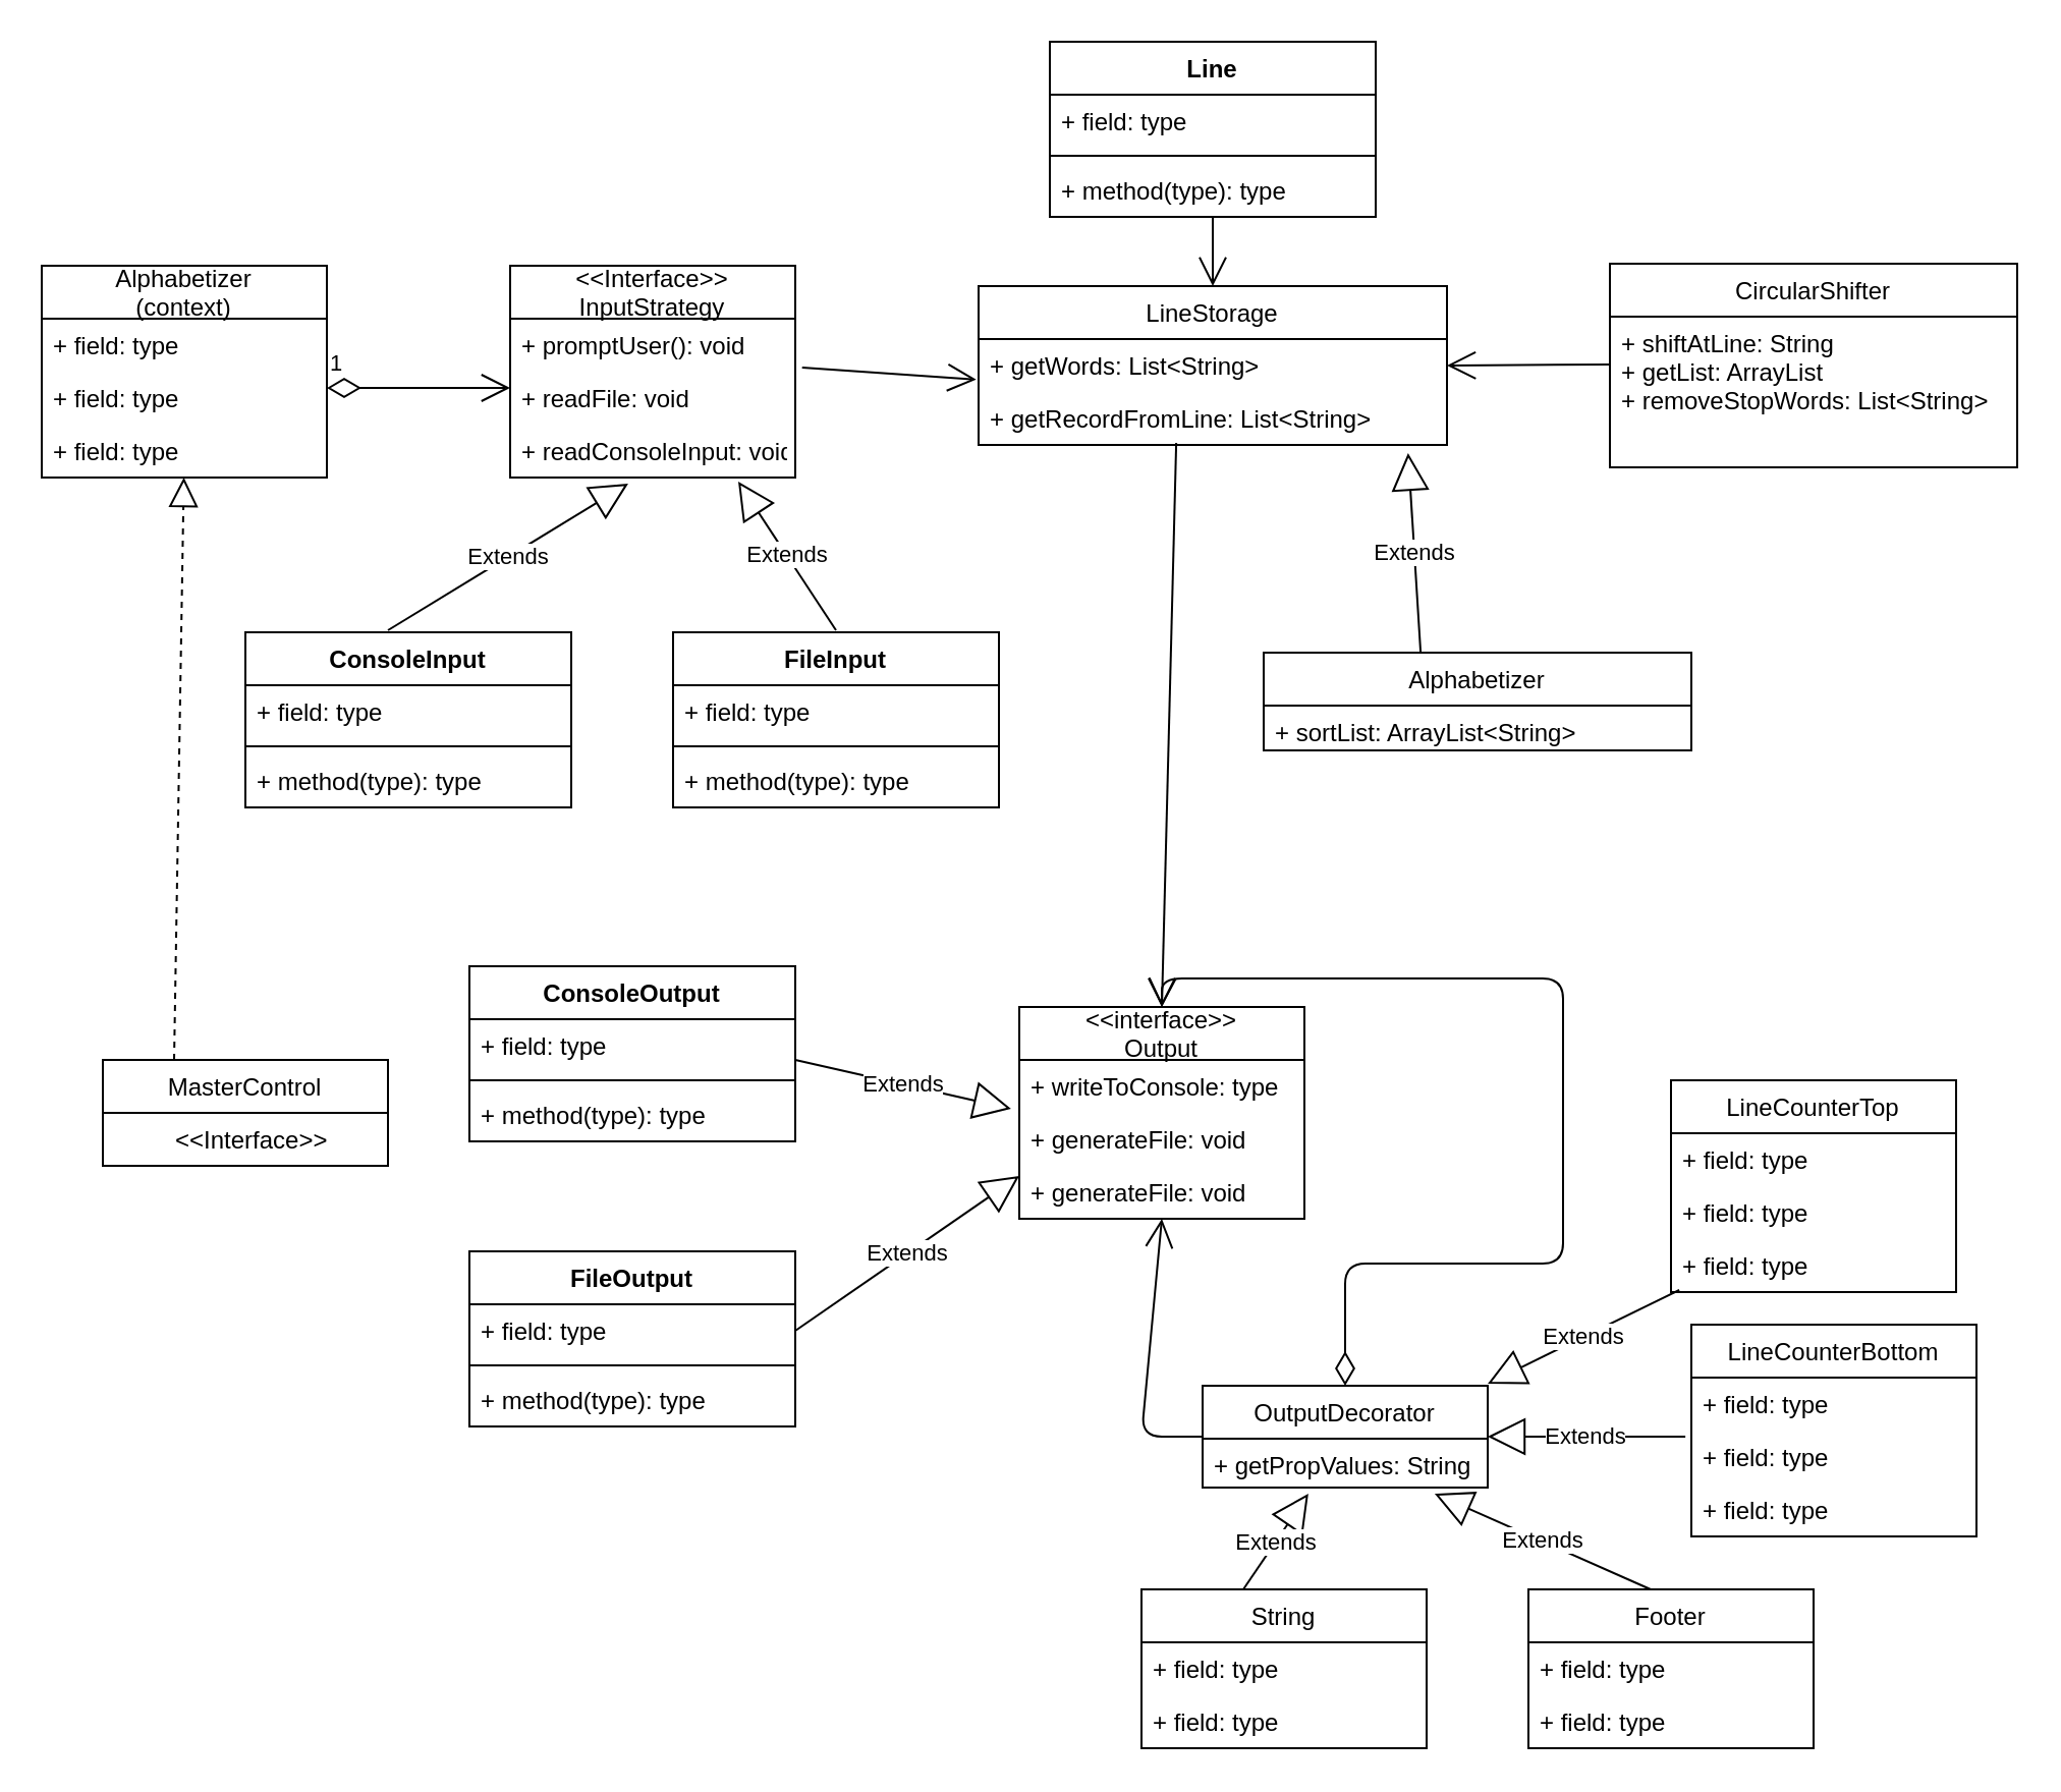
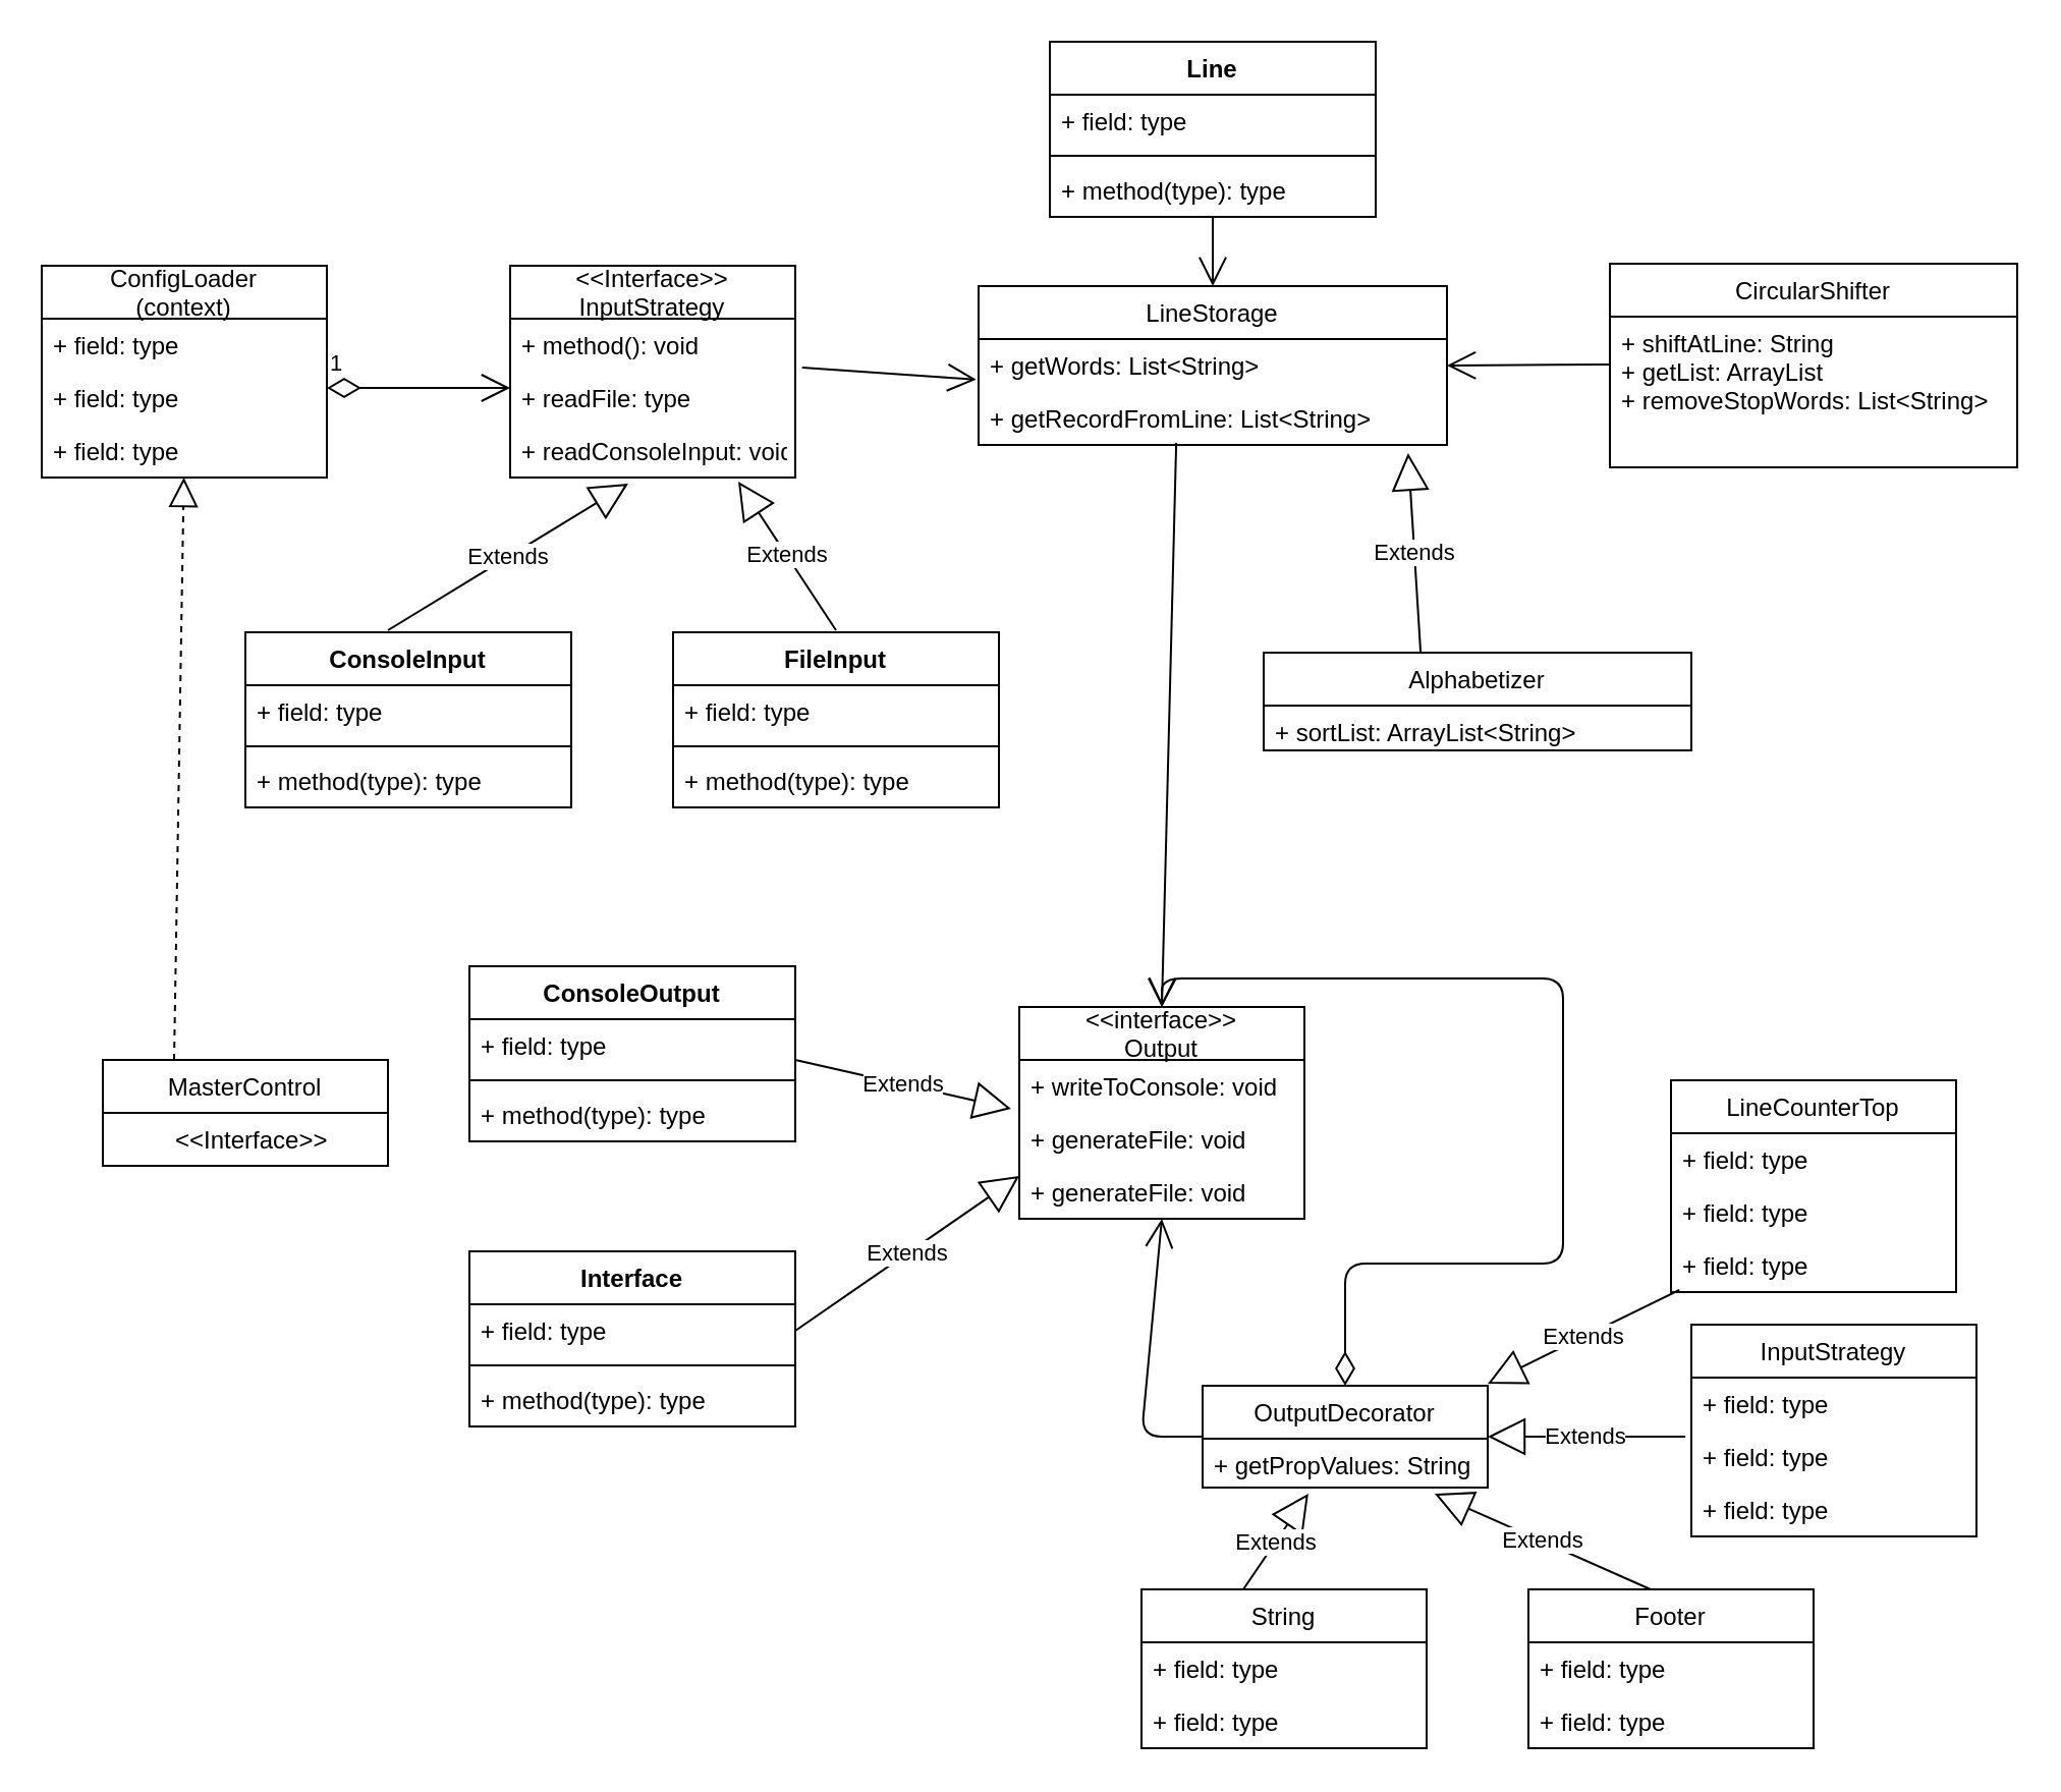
- <mxCell id="33" value="Alphabetizer&#10;(context)" style="swimlane;fontStyle=0;childLayout=stackLayout;horizontal=1;startSize=26;fillColor=none;horizontalStack=0;resizeParent=1;resizeParentMax=0;resizeLast=0;collapsible=1;marginBottom=0;" parent="1" vertex="1"><mxGeometry x="20" y="130" width="140" height="104" as="geometry" /></mxCell>
+ <mxCell id="33" value="ConfigLoader&#10;(context)" style="swimlane;fontStyle=0;childLayout=stackLayout;horizontal=1;startSize=26;fillColor=none;horizontalStack=0;resizeParent=1;resizeParentMax=0;resizeLast=0;collapsible=1;marginBottom=0;" parent="1" vertex="1"><mxGeometry x="20" y="130" width="140" height="104" as="geometry" /></mxCell>
- <mxCell id="6" value="+ promptUser(): void" style="text;strokeColor=none;fillColor=none;align=left;verticalAlign=top;spacingLeft=4;spacingRight=4;overflow=hidden;rotatable=0;points=[[0,0.5],[1,0.5]];portConstraint=eastwest;" parent="5" vertex="1"><mxGeometry y="26" width="140" height="26" as="geometry" /></mxCell>
+ <mxCell id="6" value="+ method(): void" style="text;strokeColor=none;fillColor=none;align=left;verticalAlign=top;spacingLeft=4;spacingRight=4;overflow=hidden;rotatable=0;points=[[0,0.5],[1,0.5]];portConstraint=eastwest;" parent="5" vertex="1"><mxGeometry y="26" width="140" height="26" as="geometry" /></mxCell>
- <mxCell id="7" value="+ readFile: void" style="text;strokeColor=none;fillColor=none;align=left;verticalAlign=top;spacingLeft=4;spacingRight=4;overflow=hidden;rotatable=0;points=[[0,0.5],[1,0.5]];portConstraint=eastwest;" parent="5" vertex="1"><mxGeometry y="52" width="140" height="26" as="geometry" /></mxCell>
+ <mxCell id="7" value="+ readFile: type" style="text;strokeColor=none;fillColor=none;align=left;verticalAlign=top;spacingLeft=4;spacingRight=4;overflow=hidden;rotatable=0;points=[[0,0.5],[1,0.5]];portConstraint=eastwest;" parent="5" vertex="1"><mxGeometry y="52" width="140" height="26" as="geometry" /></mxCell>
- <mxCell id="10" value="+ writeToConsole: type" style="text;strokeColor=none;fillColor=none;align=left;verticalAlign=top;spacingLeft=4;spacingRight=4;overflow=hidden;rotatable=0;points=[[0,0.5],[1,0.5]];portConstraint=eastwest;" parent="9" vertex="1"><mxGeometry y="26" width="140" height="26" as="geometry" /></mxCell>
+ <mxCell id="10" value="+ writeToConsole: void" style="text;strokeColor=none;fillColor=none;align=left;verticalAlign=top;spacingLeft=4;spacingRight=4;overflow=hidden;rotatable=0;points=[[0,0.5],[1,0.5]];portConstraint=eastwest;" parent="9" vertex="1"><mxGeometry y="26" width="140" height="26" as="geometry" /></mxCell>
- <mxCell id="56" value="FileOutput" style="swimlane;fontStyle=1;align=center;verticalAlign=top;childLayout=stackLayout;horizontal=1;startSize=26;horizontalStack=0;resizeParent=1;resizeParentMax=0;resizeLast=0;collapsible=1;marginBottom=0;" parent="1" vertex="1"><mxGeometry x="230" y="614" width="160" height="86" as="geometry" /></mxCell>
+ <mxCell id="56" value="Interface" style="swimlane;fontStyle=1;align=center;verticalAlign=top;childLayout=stackLayout;horizontal=1;startSize=26;horizontalStack=0;resizeParent=1;resizeParentMax=0;resizeLast=0;collapsible=1;marginBottom=0;" parent="1" vertex="1"><mxGeometry x="230" y="614" width="160" height="86" as="geometry" /></mxCell>
- <mxCell id="52" value="LineCounterBottom" style="swimlane;fontStyle=0;childLayout=stackLayout;horizontal=1;startSize=26;fillColor=none;horizontalStack=0;resizeParent=1;resizeParentMax=0;resizeLast=0;collapsible=1;marginBottom=0;" parent="1" vertex="1"><mxGeometry x="830" y="650" width="140" height="104" as="geometry" /></mxCell>
+ <mxCell id="52" value="InputStrategy" style="swimlane;fontStyle=0;childLayout=stackLayout;horizontal=1;startSize=26;fillColor=none;horizontalStack=0;resizeParent=1;resizeParentMax=0;resizeLast=0;collapsible=1;marginBottom=0;" parent="1" vertex="1"><mxGeometry x="830" y="650" width="140" height="104" as="geometry" /></mxCell>
